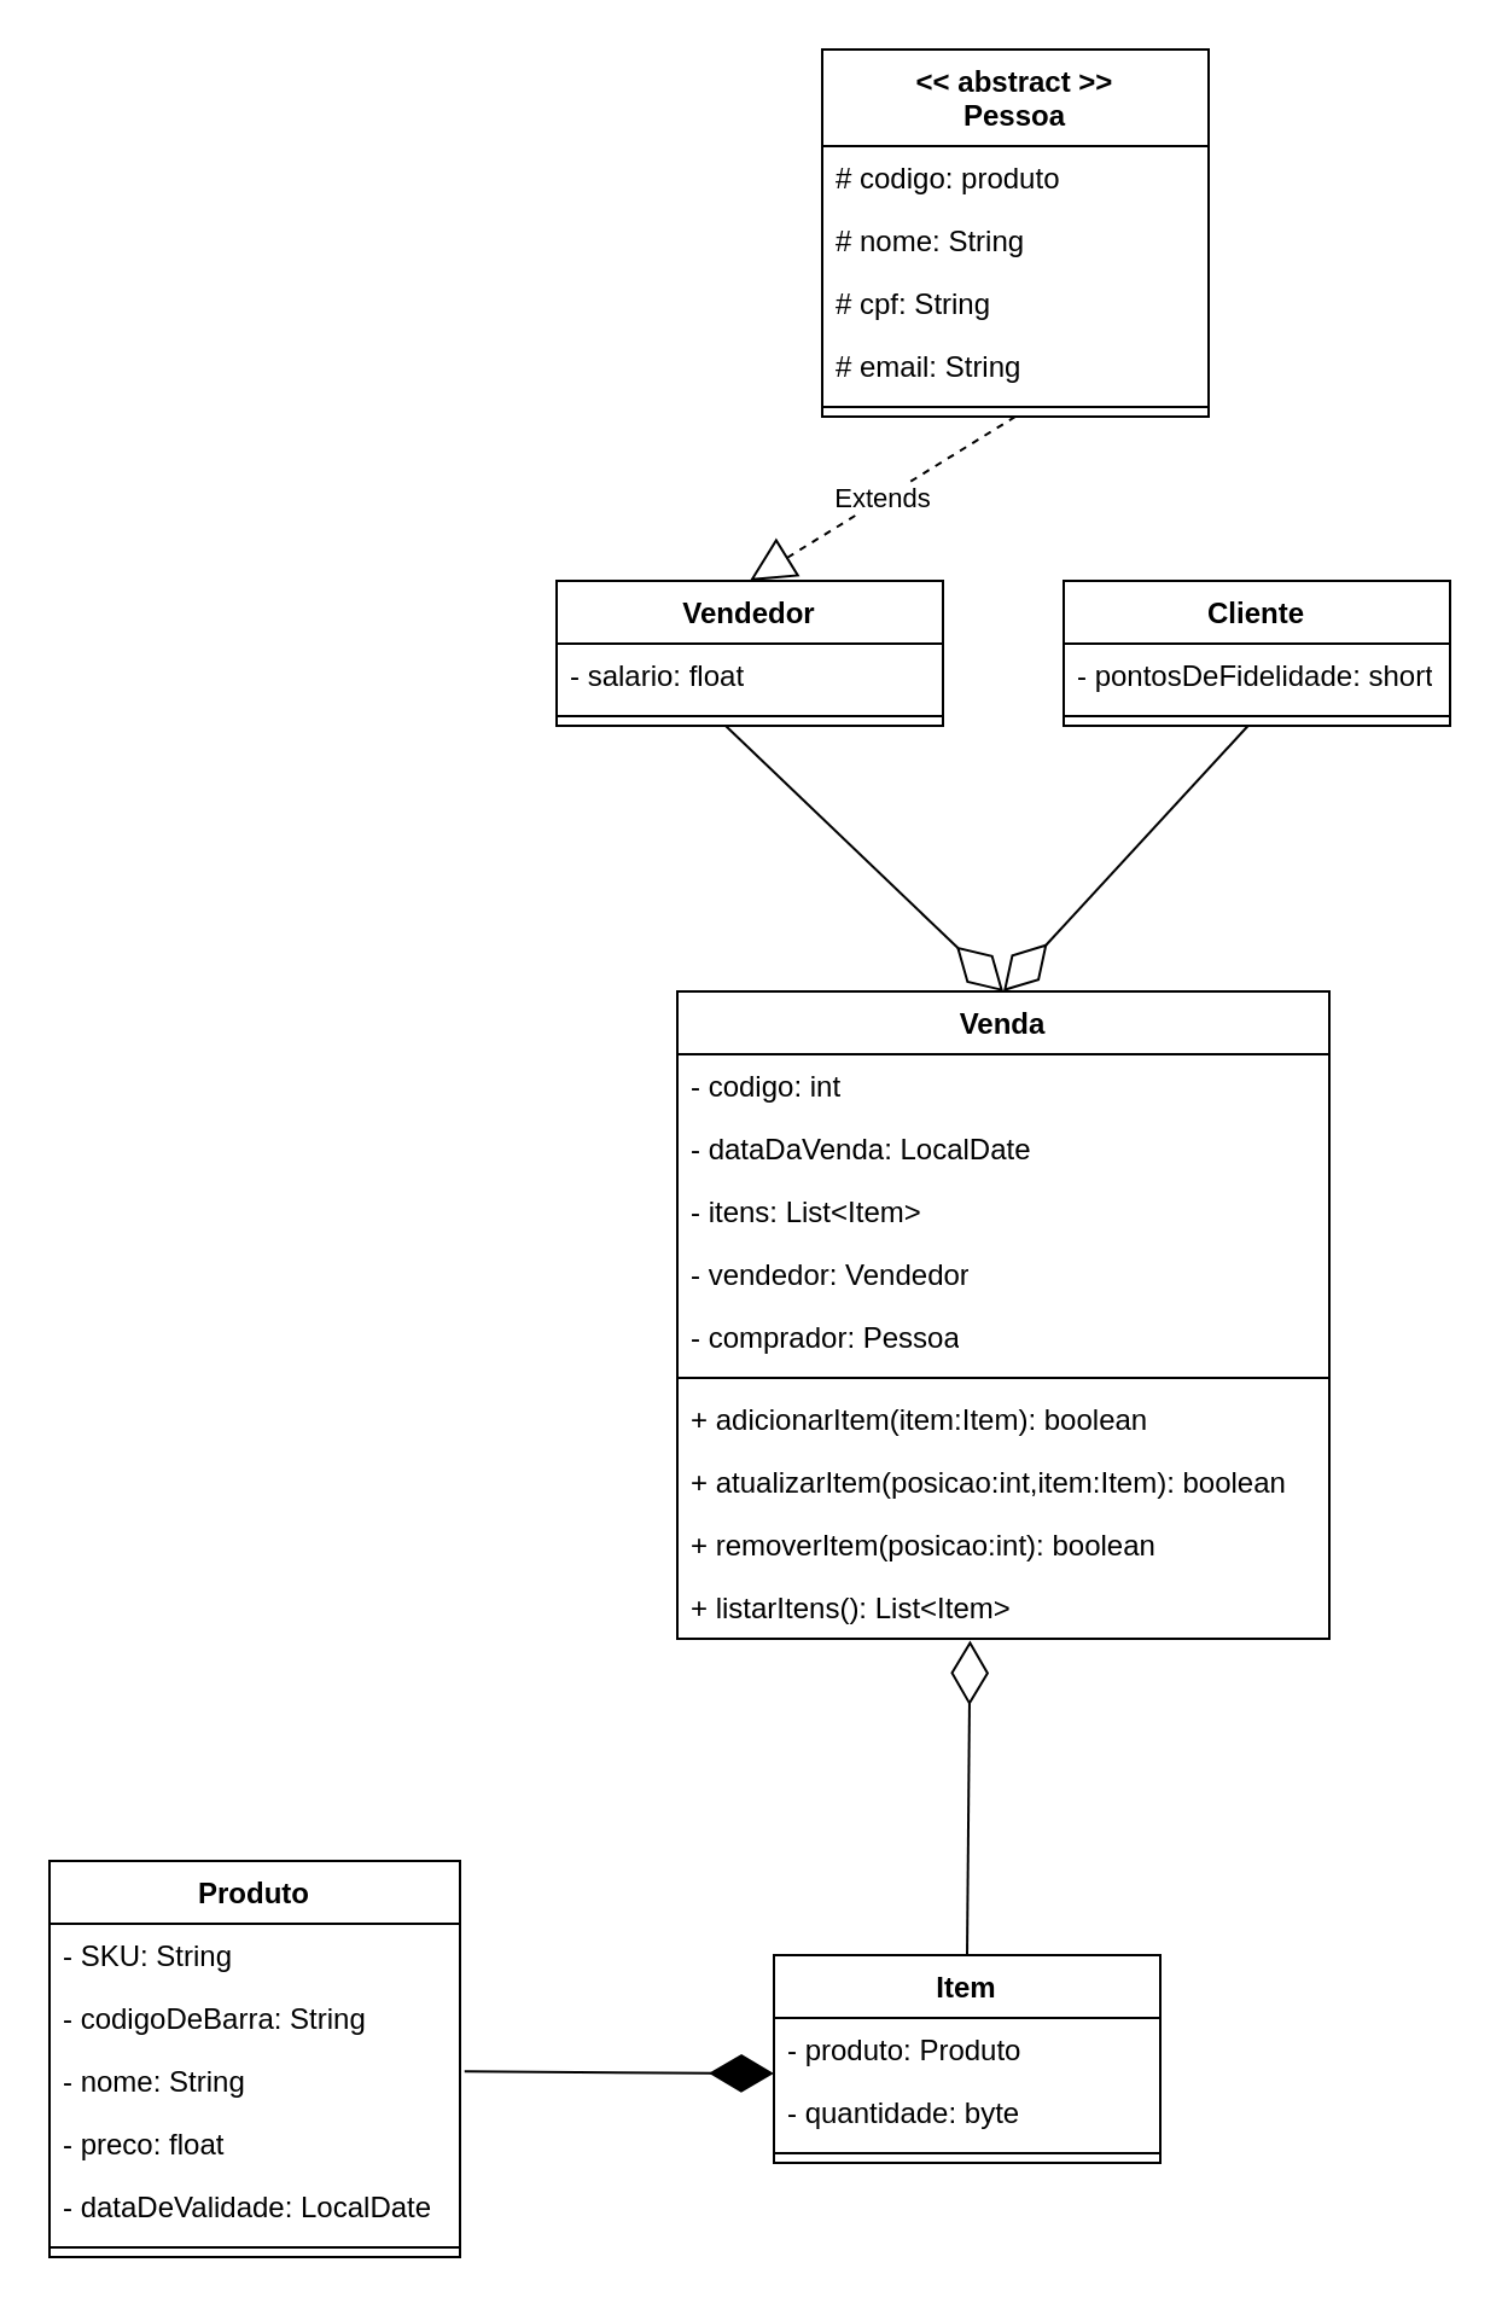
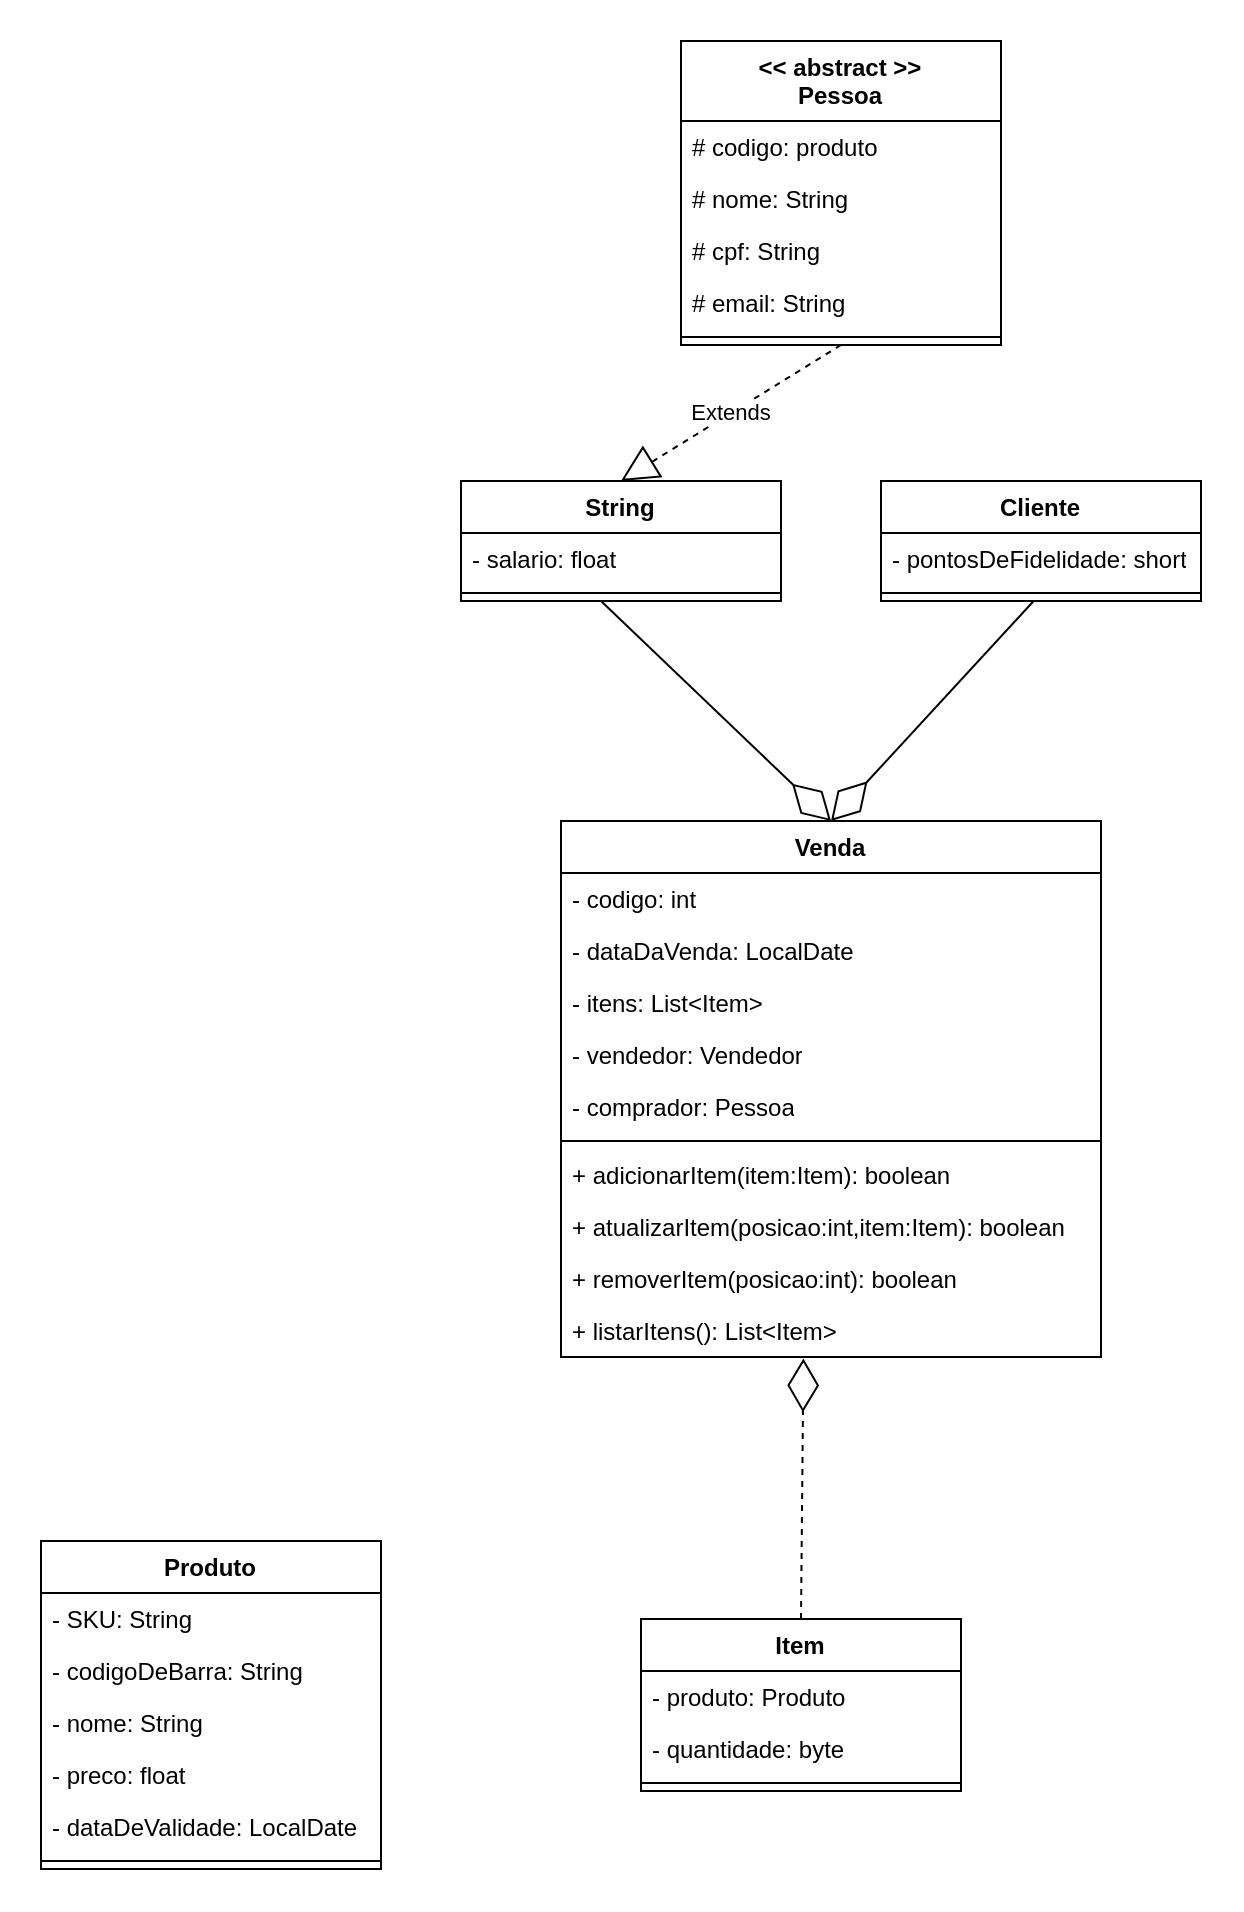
- <mxCell id="32" value="Vendedor" style="swimlane;fontStyle=1;align=center;verticalAlign=top;childLayout=stackLayout;horizontal=1;startSize=26;horizontalStack=0;resizeParent=1;resizeParentMax=0;resizeLast=0;collapsible=1;marginBottom=0;whiteSpace=wrap;html=1;" parent="1" vertex="1"><mxGeometry x="230" y="240" width="160" height="60" as="geometry" /></mxCell>
+ <mxCell id="32" value="String" style="swimlane;fontStyle=1;align=center;verticalAlign=top;childLayout=stackLayout;horizontal=1;startSize=26;horizontalStack=0;resizeParent=1;resizeParentMax=0;resizeLast=0;collapsible=1;marginBottom=0;whiteSpace=wrap;html=1;" parent="1" vertex="1"><mxGeometry x="230" y="240" width="160" height="60" as="geometry" /></mxCell>
- <mxCell id="25" value="" style="endArrow=diamondThin;endFill=0;endSize=24;html=1;rounded=0;entryX=0.449;entryY=1.027;entryDx=0;entryDy=0;exitX=0.5;exitY=0;exitDx=0;exitDy=0;entryPerimeter=0;" parent="1" source="20" target="19" edge="1"><mxGeometry width="160" relative="1" as="geometry"><mxPoint x="400" y="627" as="sourcePoint" /><mxPoint x="460" y="597" as="targetPoint" /><Array as="points" /></mxGeometry></mxCell>
+ <mxCell id="25" value="" style="endArrow=diamondThin;endFill=0;endSize=24;html=1;rounded=0;entryX=0.449;entryY=1.027;entryDx=0;entryDy=0;exitX=0.5;exitY=0;exitDx=0;exitDy=0;entryPerimeter=0;dashed=1;" parent="1" source="20" target="19" edge="1"><mxGeometry width="160" relative="1" as="geometry"><mxPoint x="400" y="627" as="sourcePoint" /><mxPoint x="460" y="597" as="targetPoint" /><Array as="points" /></mxGeometry></mxCell>
- <mxCell id="24" value="" style="endArrow=diamondThin;endFill=1;endSize=24;html=1;rounded=0;entryX=0;entryY=0.885;entryDx=0;entryDy=0;entryPerimeter=0;exitX=1.011;exitY=0.352;exitDx=0;exitDy=0;exitPerimeter=0;" parent="1" source="5" target="21" edge="1"><mxGeometry width="160" relative="1" as="geometry"><mxPoint x="170" y="717" as="sourcePoint" /><mxPoint x="330" y="717" as="targetPoint" /></mxGeometry></mxCell>
